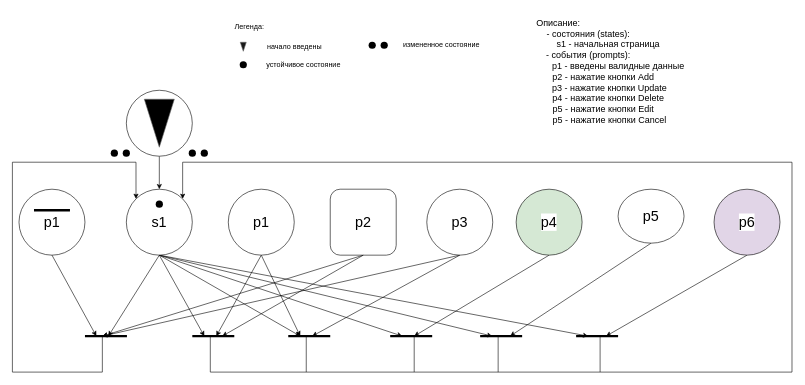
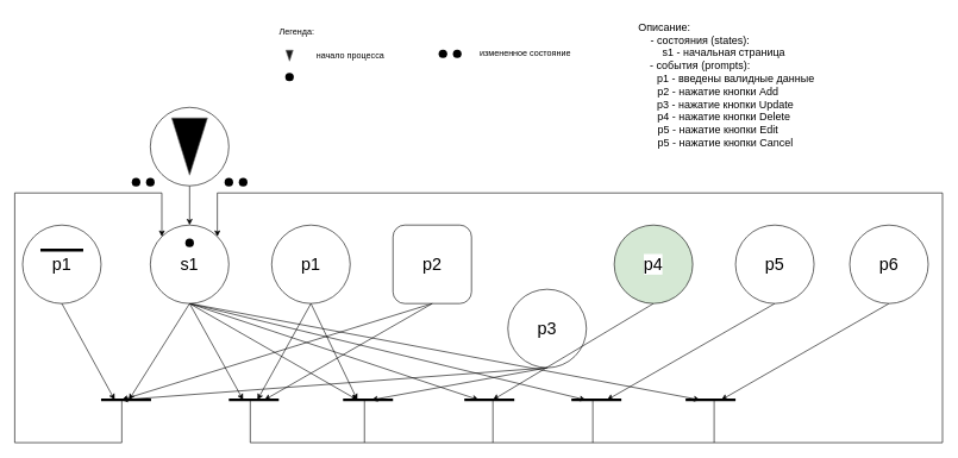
- <mxCell id="37" value="начало введены" style="text;html=1;align=center;verticalAlign=middle;resizable=0;points=[];autosize=1;strokeColor=none;fillColor=none;" parent="1" vertex="1"><mxGeometry x="430" y="62.5" width="120" height="30" as="geometry" /></mxCell>
+ <mxCell id="37" value="начало процесса" style="text;html=1;align=center;verticalAlign=middle;resizable=0;points=[];autosize=1;strokeColor=none;fillColor=none;" parent="1" vertex="1"><mxGeometry x="430" y="62.5" width="120" height="30" as="geometry" /></mxCell>
- <mxCell id="39" value="устойчивое состояние" style="text;html=1;align=center;verticalAlign=middle;resizable=0;points=[];autosize=1;strokeColor=none;fillColor=none;" parent="1" vertex="1"><mxGeometry x="430" y="92.5" width="150" height="30" as="geometry" /></mxCell>
- <mxCell id="48" value="&lt;span style=&quot;font-size: 24px;&quot;&gt;p5&lt;/span&gt;" style="ellipse;whiteSpace=wrap;html=1;aspect=fixed;labelBackgroundColor=default;" parent="1" vertex="1"><mxGeometry x="1030" y="315" width="110" height="90" as="geometry" /></mxCell>
+ <mxCell id="48" value="&lt;span style=&quot;font-size: 24px;&quot;&gt;p5&lt;/span&gt;" style="ellipse;whiteSpace=wrap;html=1;aspect=fixed;labelBackgroundColor=default;" parent="1" vertex="1"><mxGeometry x="1030" y="315" width="110" height="110" as="geometry" /></mxCell>
- <mxCell id="19" value="&lt;span style=&quot;font-size: 24px;&quot;&gt;p3&lt;/span&gt;" style="ellipse;whiteSpace=wrap;html=1;aspect=fixed;labelBackgroundColor=default;" parent="1" vertex="1"><mxGeometry x="711" y="315" width="110" height="110" as="geometry" /></mxCell>
+ <mxCell id="19" value="&lt;span style=&quot;font-size: 24px;&quot;&gt;p3&lt;/span&gt;" style="ellipse;whiteSpace=wrap;html=1;aspect=fixed;labelBackgroundColor=default;" parent="1" vertex="1"><mxGeometry x="711" y="405" width="110" height="110" as="geometry" /></mxCell>
- <mxCell id="55" value="&lt;span style=&quot;font-size: 24px;&quot;&gt;p6&lt;/span&gt;" style="ellipse;whiteSpace=wrap;html=1;aspect=fixed;labelBackgroundColor=default;fillColor=#e1d5e7;" vertex="1" parent="1"><mxGeometry x="1190" y="315" width="110" height="110" as="geometry" /></mxCell>
+ <mxCell id="55" value="&lt;span style=&quot;font-size: 24px;&quot;&gt;p6&lt;/span&gt;" style="ellipse;whiteSpace=wrap;html=1;aspect=fixed;labelBackgroundColor=default;" vertex="1" parent="1"><mxGeometry x="1190" y="315" width="110" height="110" as="geometry" /></mxCell>
